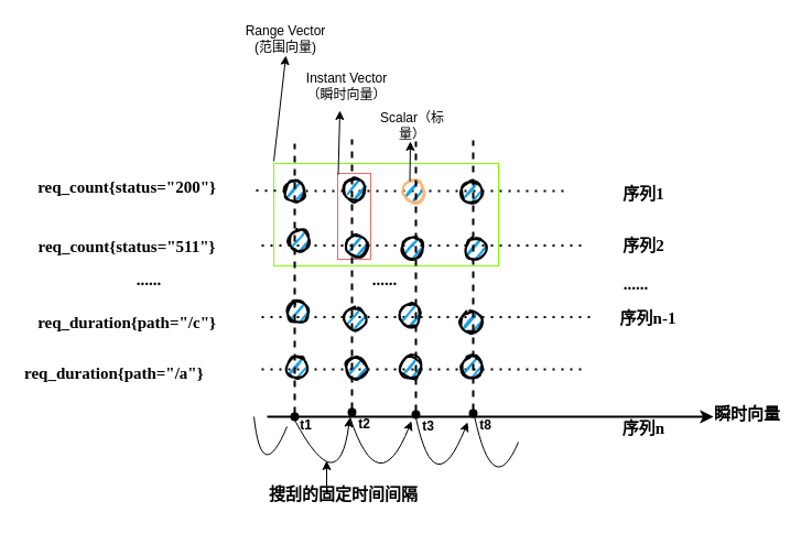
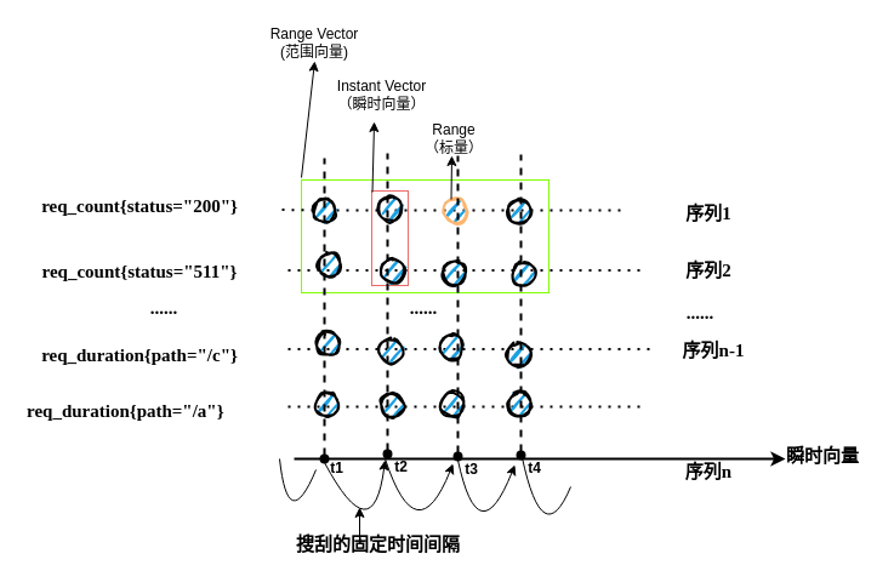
- <mxCell id="48" value="Scalar（标量）" style="text;html=1;align=center;verticalAlign=middle;whiteSpace=wrap;rounded=0;" vertex="1" parent="1"><mxGeometry x="344" y="99" width="60" height="30" as="geometry" /></mxCell>
+ <mxCell id="48" value="Range（标量）" style="text;html=1;align=center;verticalAlign=middle;whiteSpace=wrap;rounded=0;" vertex="1" parent="1"><mxGeometry x="344" y="99" width="60" height="30" as="geometry" /></mxCell>
- <mxCell id="57" value="t8" style="text;strokeColor=none;fillColor=none;html=1;fontSize=12;fontStyle=1;verticalAlign=middle;align=center;" vertex="1" parent="1"><mxGeometry x="390" y="366" width="100" height="40" as="geometry" /></mxCell>
+ <mxCell id="57" value="t4" style="text;strokeColor=none;fillColor=none;html=1;fontSize=12;fontStyle=1;verticalAlign=middle;align=center;" vertex="1" parent="1"><mxGeometry x="390" y="366" width="100" height="40" as="geometry" /></mxCell>
